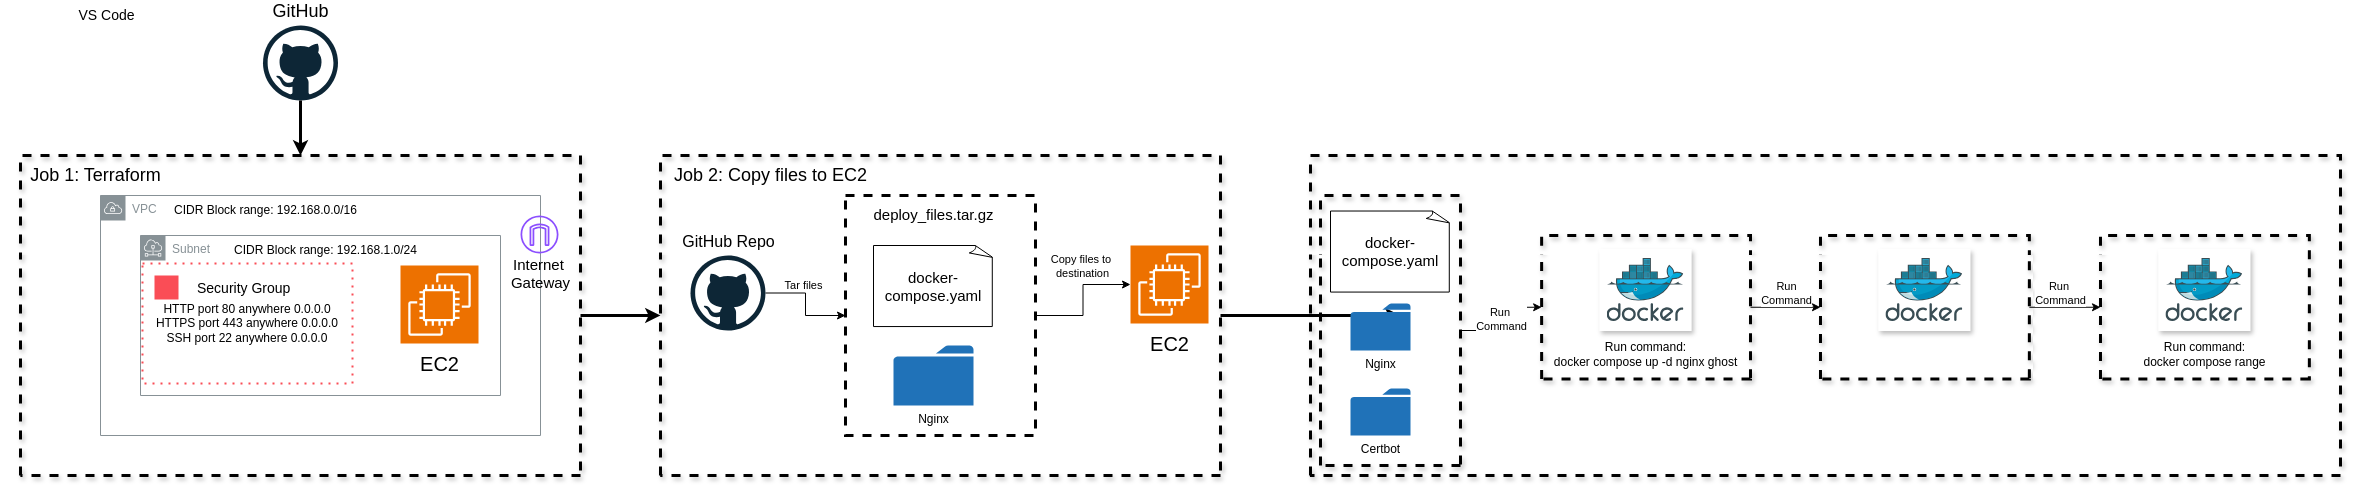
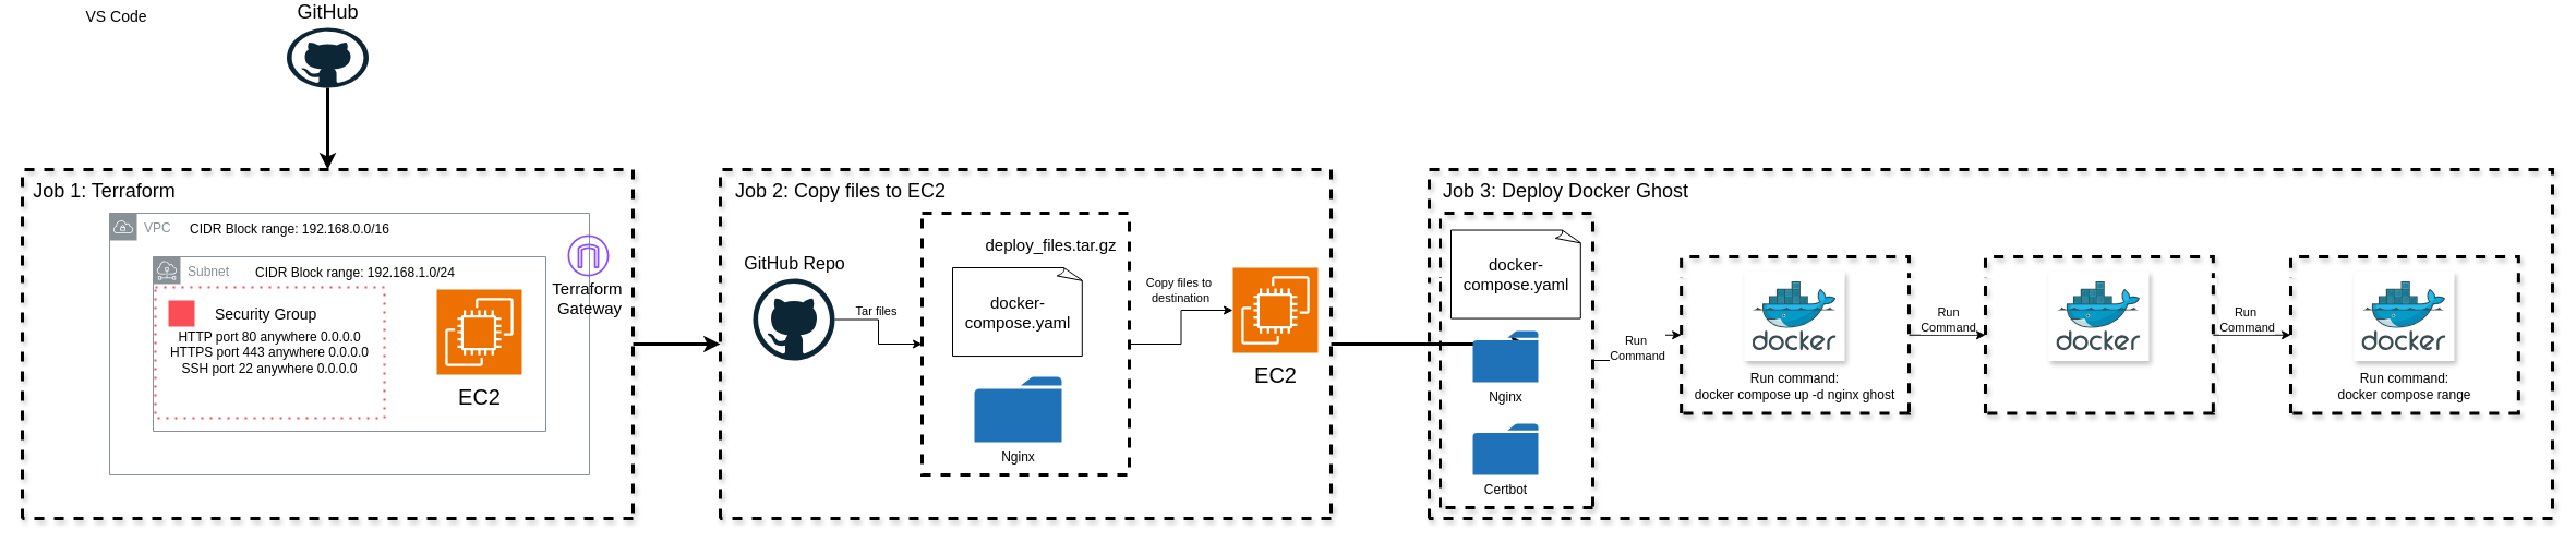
- <mxCell id="27" value="GitHub" style="dashed=0;outlineConnect=0;html=1;align=center;labelPosition=center;verticalLabelPosition=top;verticalAlign=bottom;shape=mxgraph.weblogos.github;fontSize=18;" vertex="1" parent="1"><mxGeometry x="262.5" y="20" width="75" height="75" as="geometry" /></mxCell>
+ <mxCell id="27" value="GitHub" style="dashed=0;outlineConnect=0;html=1;align=center;labelPosition=center;verticalLabelPosition=top;verticalAlign=bottom;shape=mxgraph.weblogos.github;fontSize=18;" vertex="1" parent="1"><mxGeometry x="262.5" y="20" width="75" height="55" as="geometry" /></mxCell>
+ <mxCell id="36" value="&lt;font style=&quot;font-size: 18px;&quot;&gt;Job 3: Deploy Docker Ghost&lt;/font&gt;" style="text;html=1;align=center;verticalAlign=middle;resizable=0;points=[];autosize=1;strokeColor=none;fillColor=none;" vertex="1" parent="1"><mxGeometry x="1310" y="150" width="250" height="40" as="geometry" /></mxCell>
- <mxCell id="32" value="&lt;font style=&quot;font-size: 15px;&quot;&gt;deploy_files.tar.gz&lt;/font&gt;" style="text;html=1;align=center;verticalAlign=middle;resizable=0;points=[];autosize=1;strokeColor=none;fillColor=none;" vertex="1" parent="1"><mxGeometry x="863" y="193.95" width="140" height="30" as="geometry" /></mxCell>
+ <mxCell id="32" value="&lt;font style=&quot;font-size: 15px;&quot;&gt;deploy_files.tar.gz&lt;/font&gt;" style="text;html=1;align=center;verticalAlign=middle;resizable=0;points=[];autosize=1;strokeColor=none;fillColor=none;" vertex="1" parent="1"><mxGeometry x="893" y="203.95" width="140" height="30" as="geometry" /></mxCell>
- <mxCell id="17" value="&lt;font style=&quot;font-size: 15px;&quot;&gt;Internet&amp;nbsp;&lt;/font&gt;&lt;div&gt;&lt;font style=&quot;font-size: 15px;&quot;&gt;Gateway&lt;/font&gt;&lt;/div&gt;" style="text;html=1;align=center;verticalAlign=middle;resizable=0;points=[];autosize=1;strokeColor=none;fillColor=none;" parent="1" vertex="1"><mxGeometry x="500" y="243" width="80" height="50" as="geometry" /></mxCell>
+ <mxCell id="17" value="&lt;font style=&quot;font-size: 15px;&quot;&gt;Terraform&amp;nbsp;&lt;/font&gt;&lt;div&gt;&lt;font style=&quot;font-size: 15px;&quot;&gt;Gateway&lt;/font&gt;&lt;/div&gt;" style="text;html=1;align=center;verticalAlign=middle;resizable=0;points=[];autosize=1;strokeColor=none;fillColor=none;" parent="1" vertex="1"><mxGeometry x="500" y="243" width="80" height="50" as="geometry" /></mxCell>
